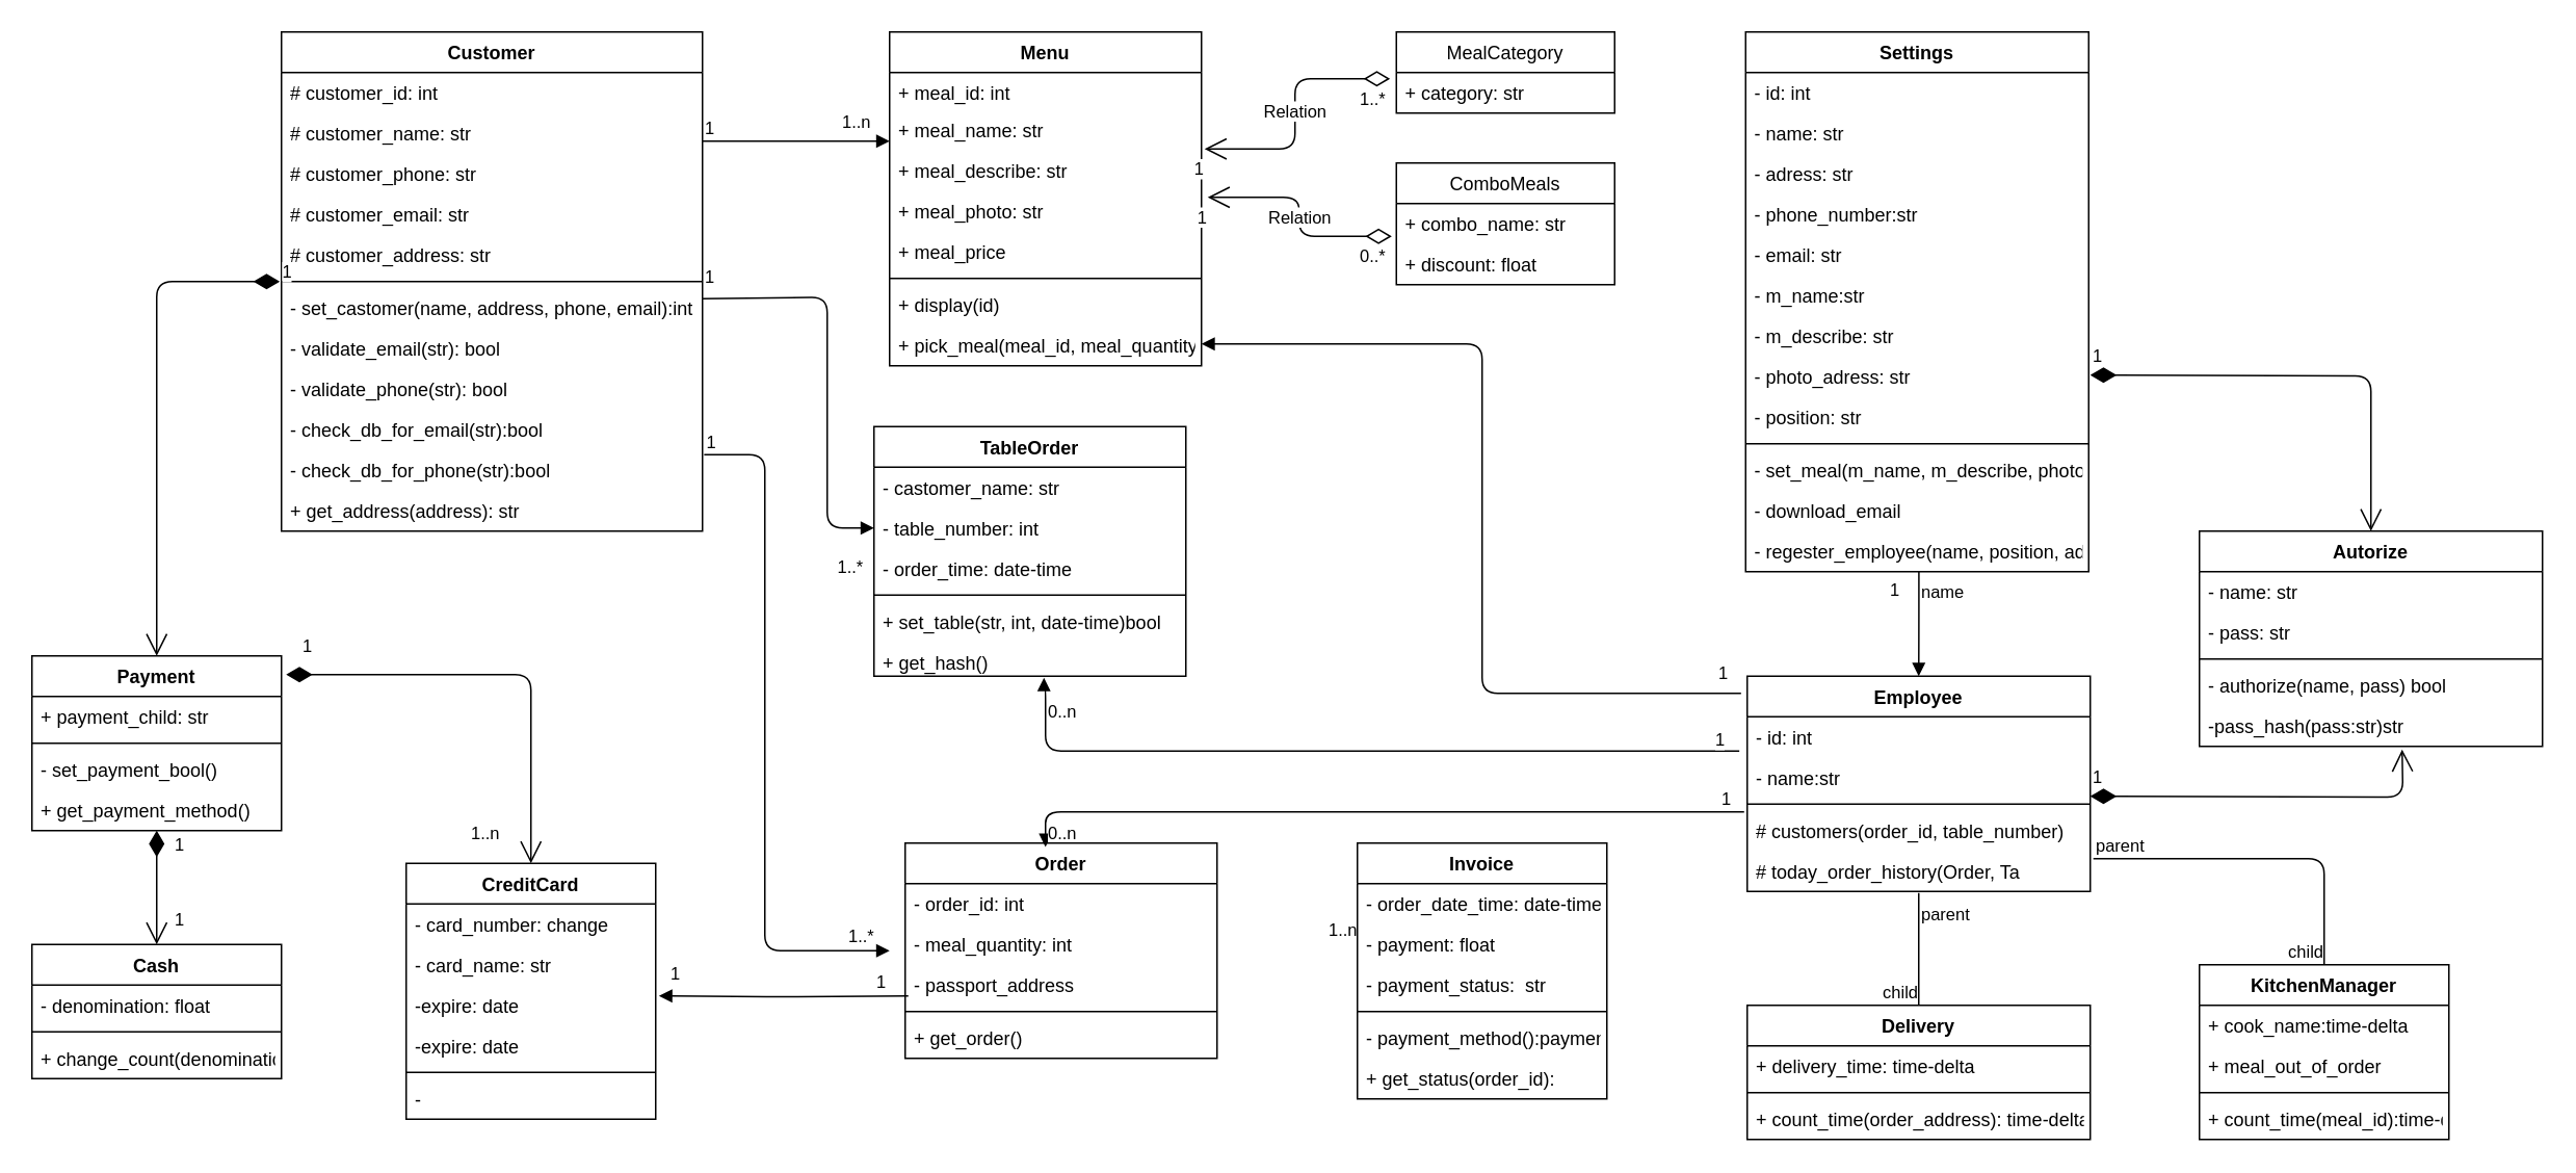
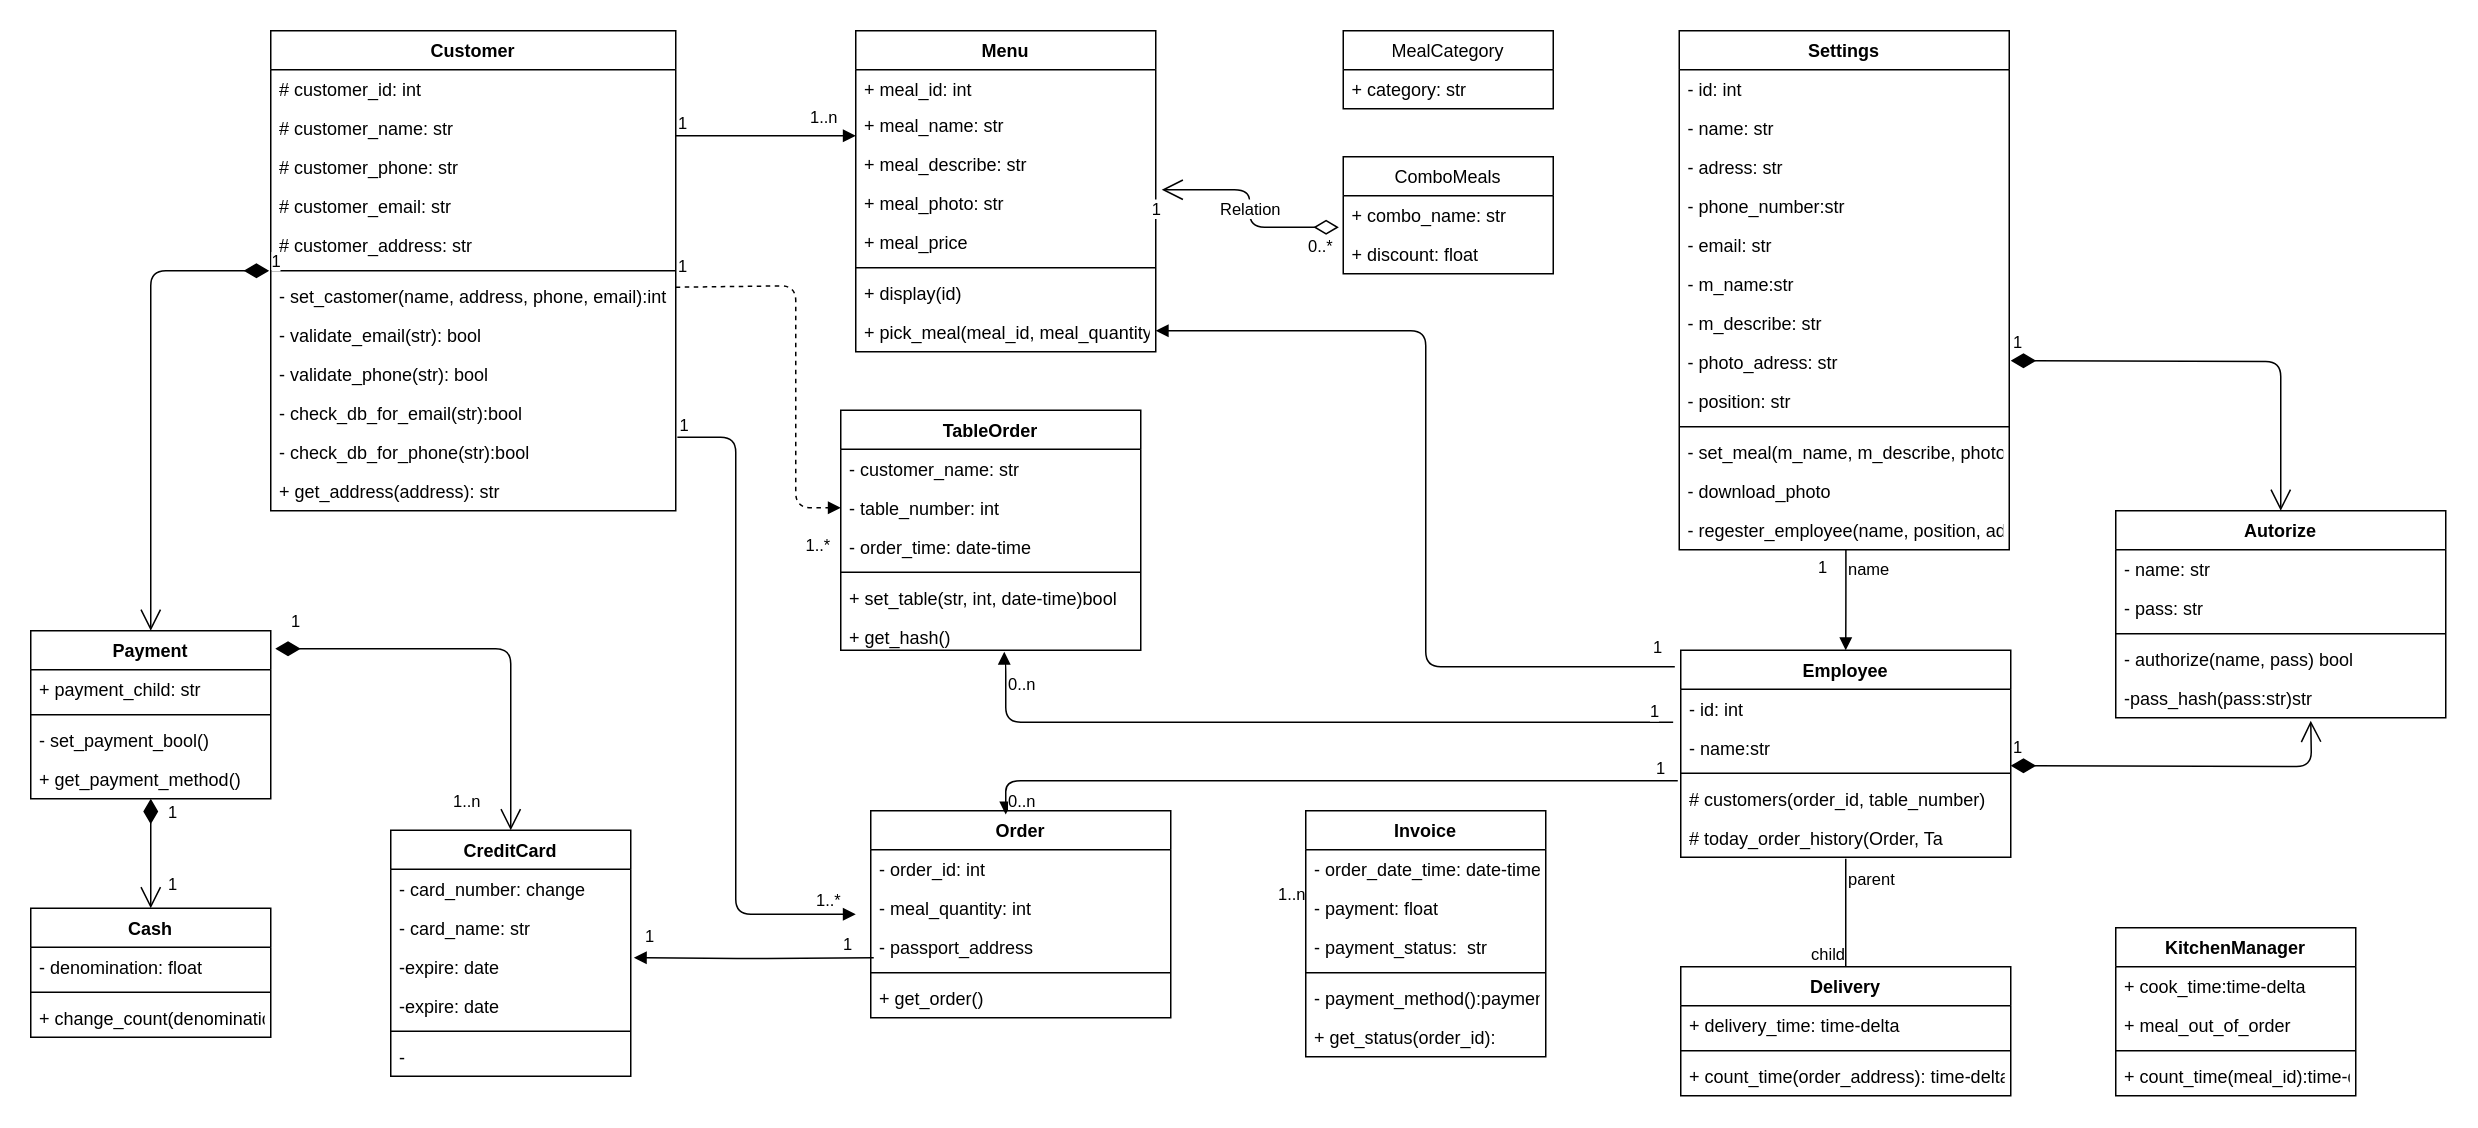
- <mxCell id="97" value="Relation" style="endArrow=open;html=1;endSize=12;startArrow=diamondThin;startSize=14;startFill=0;edgeStyle=orthogonalEdgeStyle;strokeWidth=1;exitX=-0.029;exitY=0.154;exitDx=0;exitDy=0;exitPerimeter=0;entryX=1.01;entryY=-0.038;entryDx=0;entryDy=0;entryPerimeter=0;labelPosition=center;verticalLabelPosition=middle;align=center;verticalAlign=middle;" edge="1" parent="1" source="12" target="5"><mxGeometry relative="1" as="geometry"><mxPoint x="910" y="50" as="sourcePoint" /><mxPoint x="750" y="50" as="targetPoint" /><Array as="points"><mxPoint x="830" y="50" /><mxPoint x="830" y="95" /></Array></mxGeometry></mxCell>
- <mxCell id="98" value="1..*" style="edgeLabel;resizable=0;html=1;align=left;verticalAlign=top;" connectable="0" vertex="1" parent="97"><mxGeometry x="-1" relative="1" as="geometry"><mxPoint x="-21" as="offset" /></mxGeometry></mxCell>
- <mxCell id="99" value="1" style="edgeLabel;resizable=0;html=1;align=right;verticalAlign=top;" connectable="0" vertex="1" parent="97"><mxGeometry x="1" relative="1" as="geometry" /></mxCell>
- <mxCell id="107" value="" style="endArrow=block;endFill=1;html=1;edgeStyle=orthogonalEdgeStyle;align=left;verticalAlign=top;strokeWidth=1;exitX=1;exitY=0.269;exitDx=0;exitDy=0;entryX=0;entryY=0.5;entryDx=0;entryDy=0;exitPerimeter=0;" edge="1" parent="1" source="22" target="65"><mxGeometry x="-1" relative="1" as="geometry"><mxPoint x="470" y="380" as="sourcePoint" /><mxPoint x="560" y="380" as="targetPoint" /><Array as="points"><mxPoint x="530" y="190" /><mxPoint x="530" y="338" /></Array></mxGeometry></mxCell>
+ <mxCell id="107" value="" style="endArrow=block;endFill=1;html=1;edgeStyle=orthogonalEdgeStyle;align=left;verticalAlign=top;strokeWidth=1;exitX=1;exitY=0.269;exitDx=0;exitDy=0;entryX=0;entryY=0.5;entryDx=0;entryDy=0;exitPerimeter=0;dashed=1;" edge="1" parent="1" source="22" target="65"><mxGeometry x="-1" relative="1" as="geometry"><mxPoint x="470" y="380" as="sourcePoint" /><mxPoint x="560" y="380" as="targetPoint" /><Array as="points"><mxPoint x="530" y="190" /><mxPoint x="530" y="338" /></Array></mxGeometry></mxCell>
- <mxCell id="64" value="- castomer_name: str" style="text;strokeColor=none;fillColor=none;align=left;verticalAlign=top;spacingLeft=4;spacingRight=4;overflow=hidden;rotatable=0;points=[[0,0.5],[1,0.5]];portConstraint=eastwest;" vertex="1" parent="63"><mxGeometry y="26" width="200" height="26" as="geometry" /></mxCell>
+ <mxCell id="64" value="- customer_name: str" style="text;strokeColor=none;fillColor=none;align=left;verticalAlign=top;spacingLeft=4;spacingRight=4;overflow=hidden;rotatable=0;points=[[0,0.5],[1,0.5]];portConstraint=eastwest;" vertex="1" parent="63"><mxGeometry y="26" width="200" height="26" as="geometry" /></mxCell>
- <mxCell id="86" value="- download_email" style="text;strokeColor=none;fillColor=none;align=left;verticalAlign=top;spacingLeft=4;spacingRight=4;overflow=hidden;rotatable=0;points=[[0,0.5],[1,0.5]];portConstraint=eastwest;" vertex="1" parent="74"><mxGeometry y="294" width="220" height="26" as="geometry" /></mxCell>
+ <mxCell id="86" value="- download_photo" style="text;strokeColor=none;fillColor=none;align=left;verticalAlign=top;spacingLeft=4;spacingRight=4;overflow=hidden;rotatable=0;points=[[0,0.5],[1,0.5]];portConstraint=eastwest;" vertex="1" parent="74"><mxGeometry y="294" width="220" height="26" as="geometry" /></mxCell>
- <mxCell id="136" value="" style="endArrow=none;html=1;edgeStyle=orthogonalEdgeStyle;strokeWidth=1;exitX=1.009;exitY=0.192;exitDx=0;exitDy=0;exitPerimeter=0;entryX=0.5;entryY=0;entryDx=0;entryDy=0;" edge="1" parent="1" source="62" target="131"><mxGeometry relative="1" as="geometry"><mxPoint x="1350" y="550" as="sourcePoint" /><mxPoint x="1490" y="640" as="targetPoint" /></mxGeometry></mxCell>
- <mxCell id="137" value="parent" style="edgeLabel;resizable=0;html=1;align=left;verticalAlign=bottom;" connectable="0" vertex="1" parent="136"><mxGeometry x="-1" relative="1" as="geometry" /></mxCell>
- <mxCell id="138" value="child" style="edgeLabel;resizable=0;html=1;align=right;verticalAlign=bottom;" connectable="0" vertex="1" parent="136"><mxGeometry x="1" relative="1" as="geometry" /></mxCell>
- <mxCell id="132" value="+ cook_name:time-delta&#10;" style="text;strokeColor=none;fillColor=none;align=left;verticalAlign=top;spacingLeft=4;spacingRight=4;overflow=hidden;rotatable=0;points=[[0,0.5],[1,0.5]];portConstraint=eastwest;" vertex="1" parent="131"><mxGeometry y="26" width="160" height="26" as="geometry" /></mxCell>
+ <mxCell id="132" value="+ cook_time:time-delta&#10;" style="text;strokeColor=none;fillColor=none;align=left;verticalAlign=top;spacingLeft=4;spacingRight=4;overflow=hidden;rotatable=0;points=[[0,0.5],[1,0.5]];portConstraint=eastwest;" vertex="1" parent="131"><mxGeometry y="26" width="160" height="26" as="geometry" /></mxCell>
